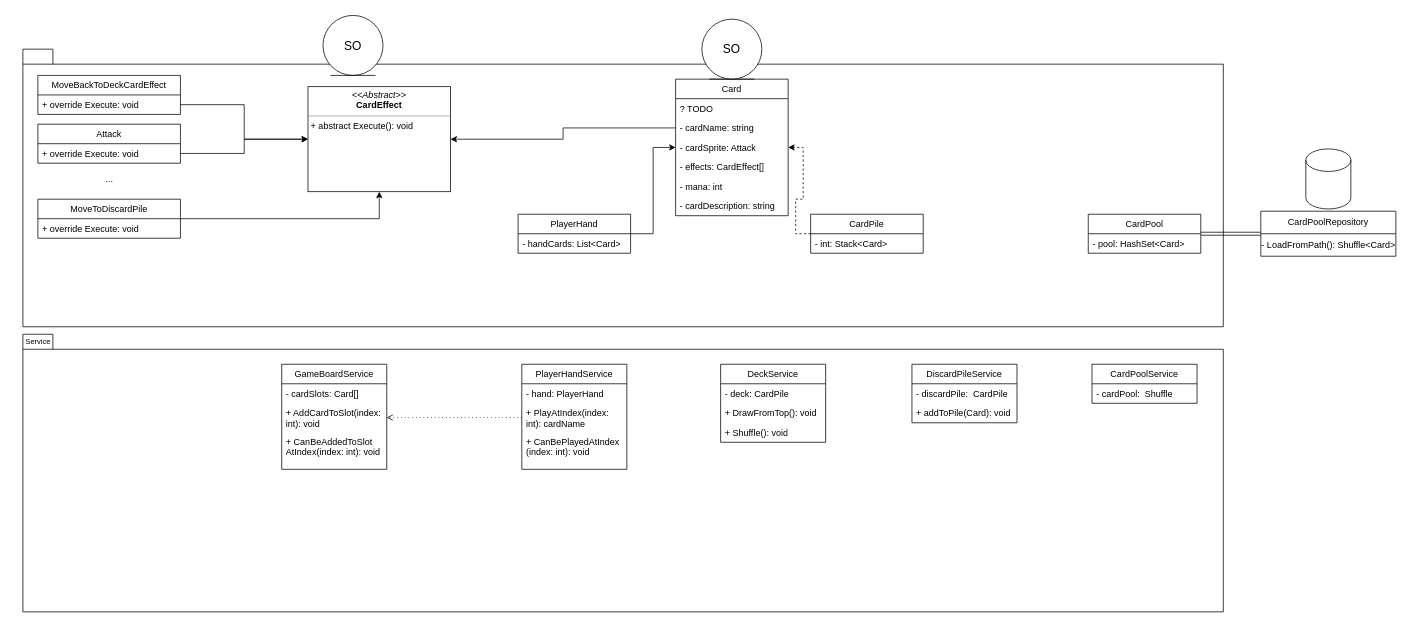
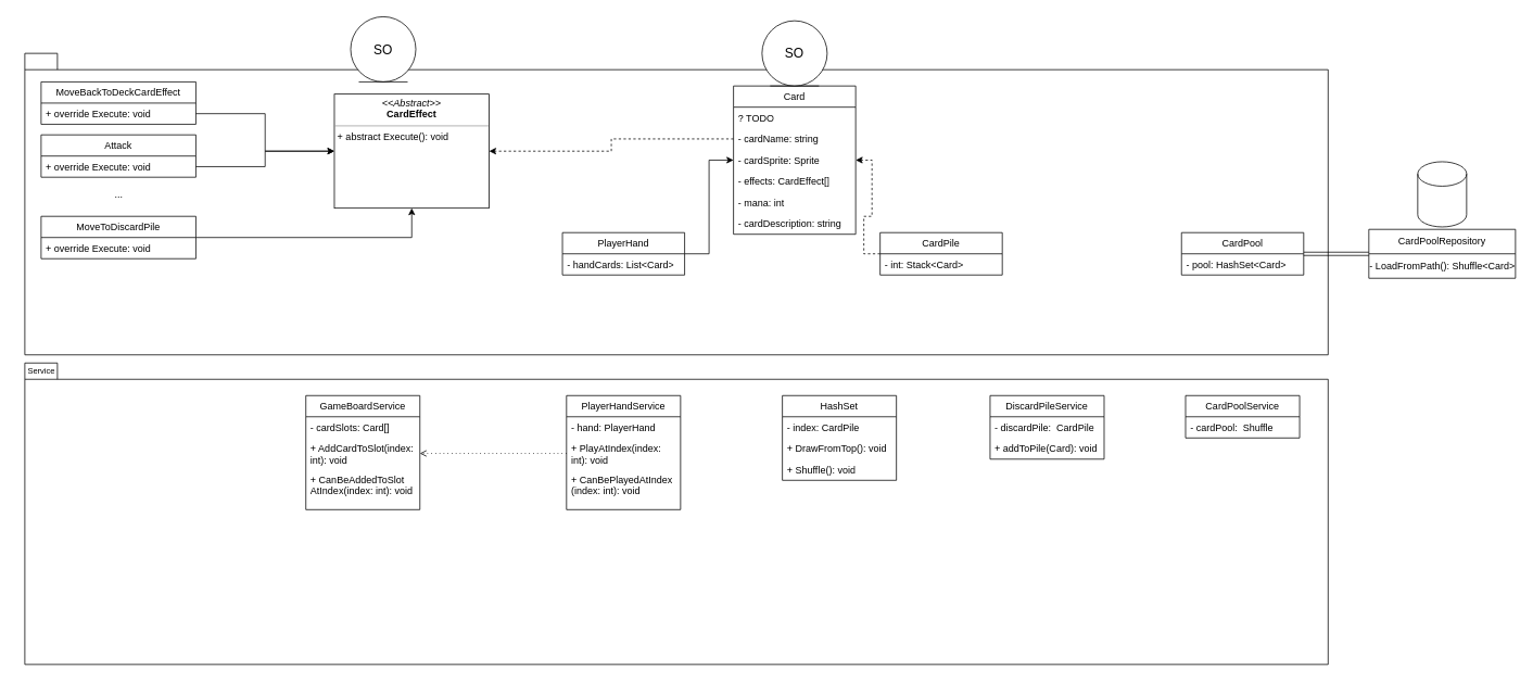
- <mxCell id="40" style="edgeStyle=orthogonalEdgeStyle;rounded=0;orthogonalLoop=1;jettySize=auto;html=1;dashed=0;" parent="1" source="30" target="35" edge="1"><mxGeometry relative="1" as="geometry" /></mxCell>
+ <mxCell id="40" style="edgeStyle=orthogonalEdgeStyle;rounded=0;orthogonalLoop=1;jettySize=auto;html=1;dashed=1;" parent="1" source="30" target="35" edge="1"><mxGeometry relative="1" as="geometry" /></mxCell>
- <mxCell id="31" value="- cardSprite: Attack" style="text;strokeColor=none;fillColor=none;align=left;verticalAlign=top;spacingLeft=4;spacingRight=4;overflow=hidden;rotatable=0;points=[[0,0.5],[1,0.5]];portConstraint=eastwest;whiteSpace=wrap;html=1;" parent="28" vertex="1"><mxGeometry y="78" width="150" height="26" as="geometry" /></mxCell>
+ <mxCell id="31" value="- cardSprite: Sprite" style="text;strokeColor=none;fillColor=none;align=left;verticalAlign=top;spacingLeft=4;spacingRight=4;overflow=hidden;rotatable=0;points=[[0,0.5],[1,0.5]];portConstraint=eastwest;whiteSpace=wrap;html=1;" parent="28" vertex="1"><mxGeometry y="78" width="150" height="26" as="geometry" /></mxCell>
- <mxCell id="7" value="DeckService" style="swimlane;fontStyle=0;childLayout=stackLayout;horizontal=1;startSize=26;fillColor=none;horizontalStack=0;resizeParent=1;resizeParentMax=0;resizeLast=0;collapsible=1;marginBottom=0;whiteSpace=wrap;html=1;" parent="1" vertex="1"><mxGeometry x="960" y="485" width="140" height="104" as="geometry" /></mxCell>
+ <mxCell id="7" value="HashSet" style="swimlane;fontStyle=0;childLayout=stackLayout;horizontal=1;startSize=26;fillColor=none;horizontalStack=0;resizeParent=1;resizeParentMax=0;resizeLast=0;collapsible=1;marginBottom=0;whiteSpace=wrap;html=1;" parent="1" vertex="1"><mxGeometry x="960" y="485" width="140" height="104" as="geometry" /></mxCell>
- <mxCell id="8" value="- deck: CardPile" style="text;strokeColor=none;fillColor=none;align=left;verticalAlign=top;spacingLeft=4;spacingRight=4;overflow=hidden;rotatable=0;points=[[0,0.5],[1,0.5]];portConstraint=eastwest;whiteSpace=wrap;html=1;" parent="7" vertex="1"><mxGeometry y="26" width="140" height="26" as="geometry" /></mxCell>
+ <mxCell id="8" value="- index: CardPile" style="text;strokeColor=none;fillColor=none;align=left;verticalAlign=top;spacingLeft=4;spacingRight=4;overflow=hidden;rotatable=0;points=[[0,0.5],[1,0.5]];portConstraint=eastwest;whiteSpace=wrap;html=1;" parent="7" vertex="1"><mxGeometry y="26" width="140" height="26" as="geometry" /></mxCell>
- <mxCell id="26" value="+ PlayAtIndex(index: int): cardName" style="text;strokeColor=none;fillColor=none;align=left;verticalAlign=top;spacingLeft=4;spacingRight=4;overflow=hidden;rotatable=0;points=[[0,0.5],[1,0.5]];portConstraint=eastwest;whiteSpace=wrap;html=1;" parent="24" vertex="1"><mxGeometry y="52" width="140" height="38" as="geometry" /></mxCell>
+ <mxCell id="26" value="+ PlayAtIndex(index: int): void" style="text;strokeColor=none;fillColor=none;align=left;verticalAlign=top;spacingLeft=4;spacingRight=4;overflow=hidden;rotatable=0;points=[[0,0.5],[1,0.5]];portConstraint=eastwest;whiteSpace=wrap;html=1;" parent="24" vertex="1"><mxGeometry y="52" width="140" height="38" as="geometry" /></mxCell>
